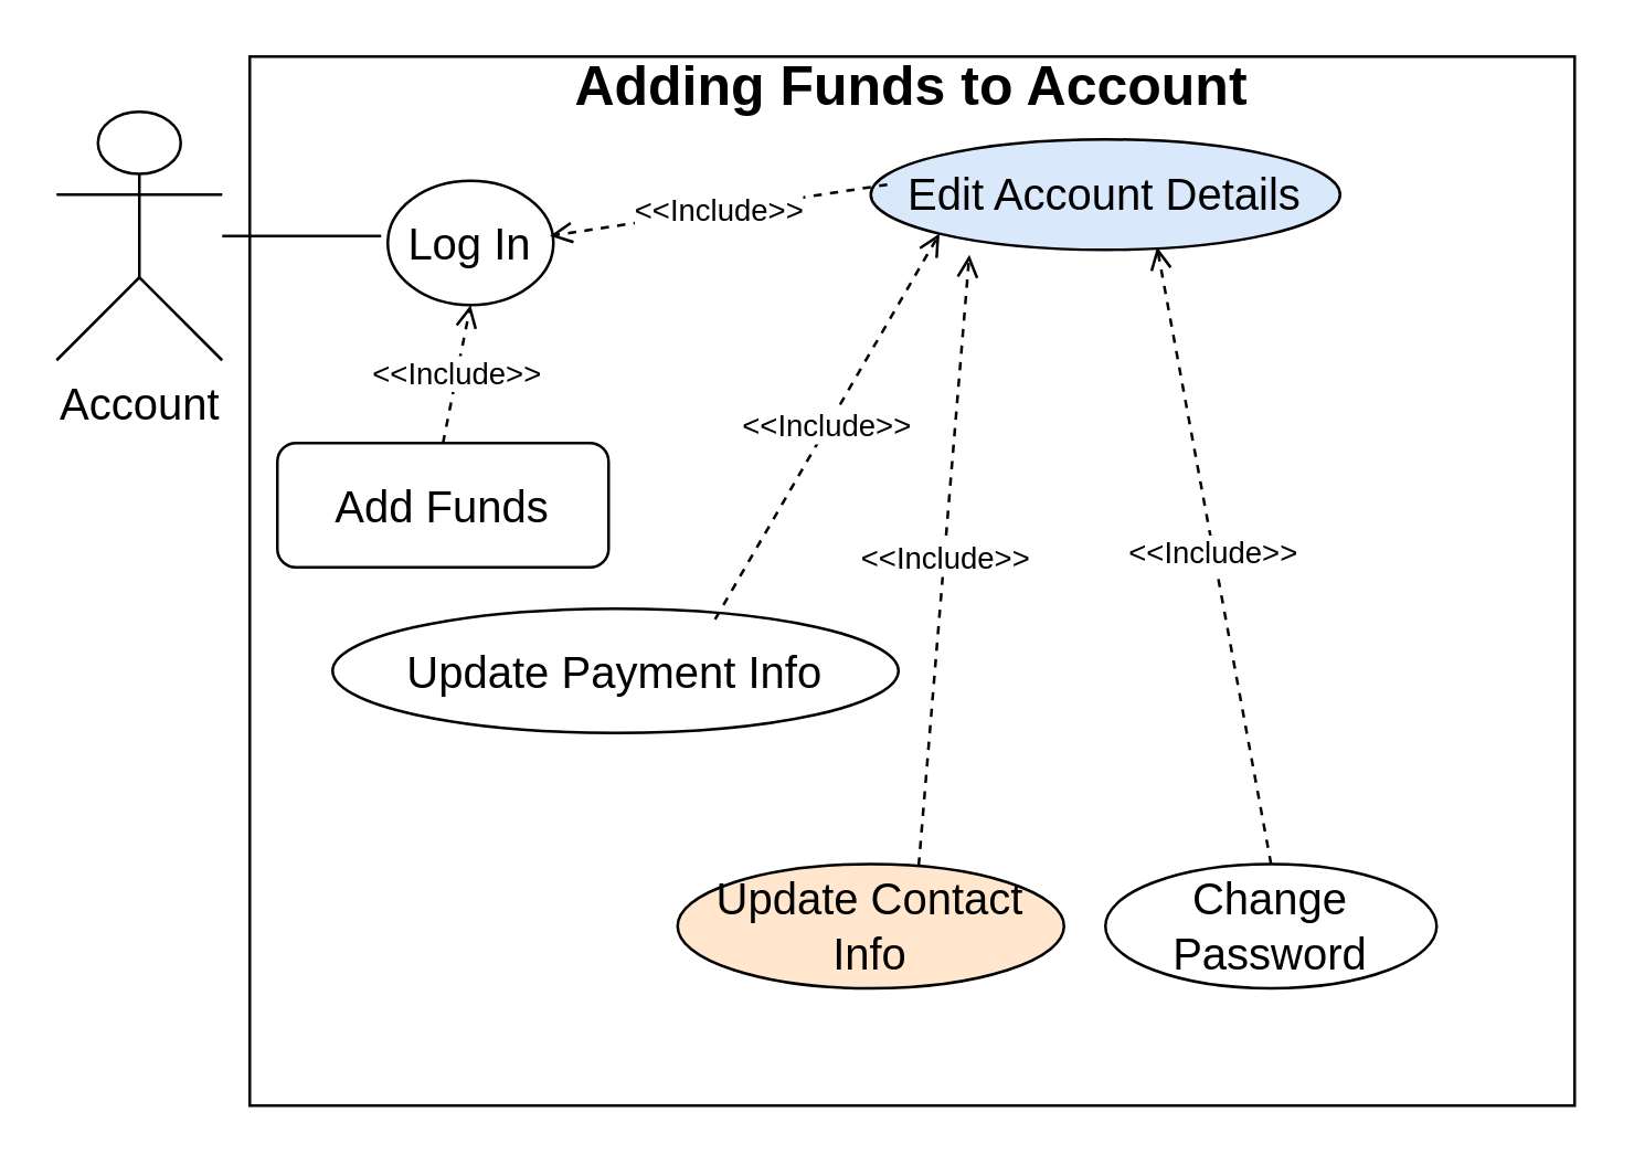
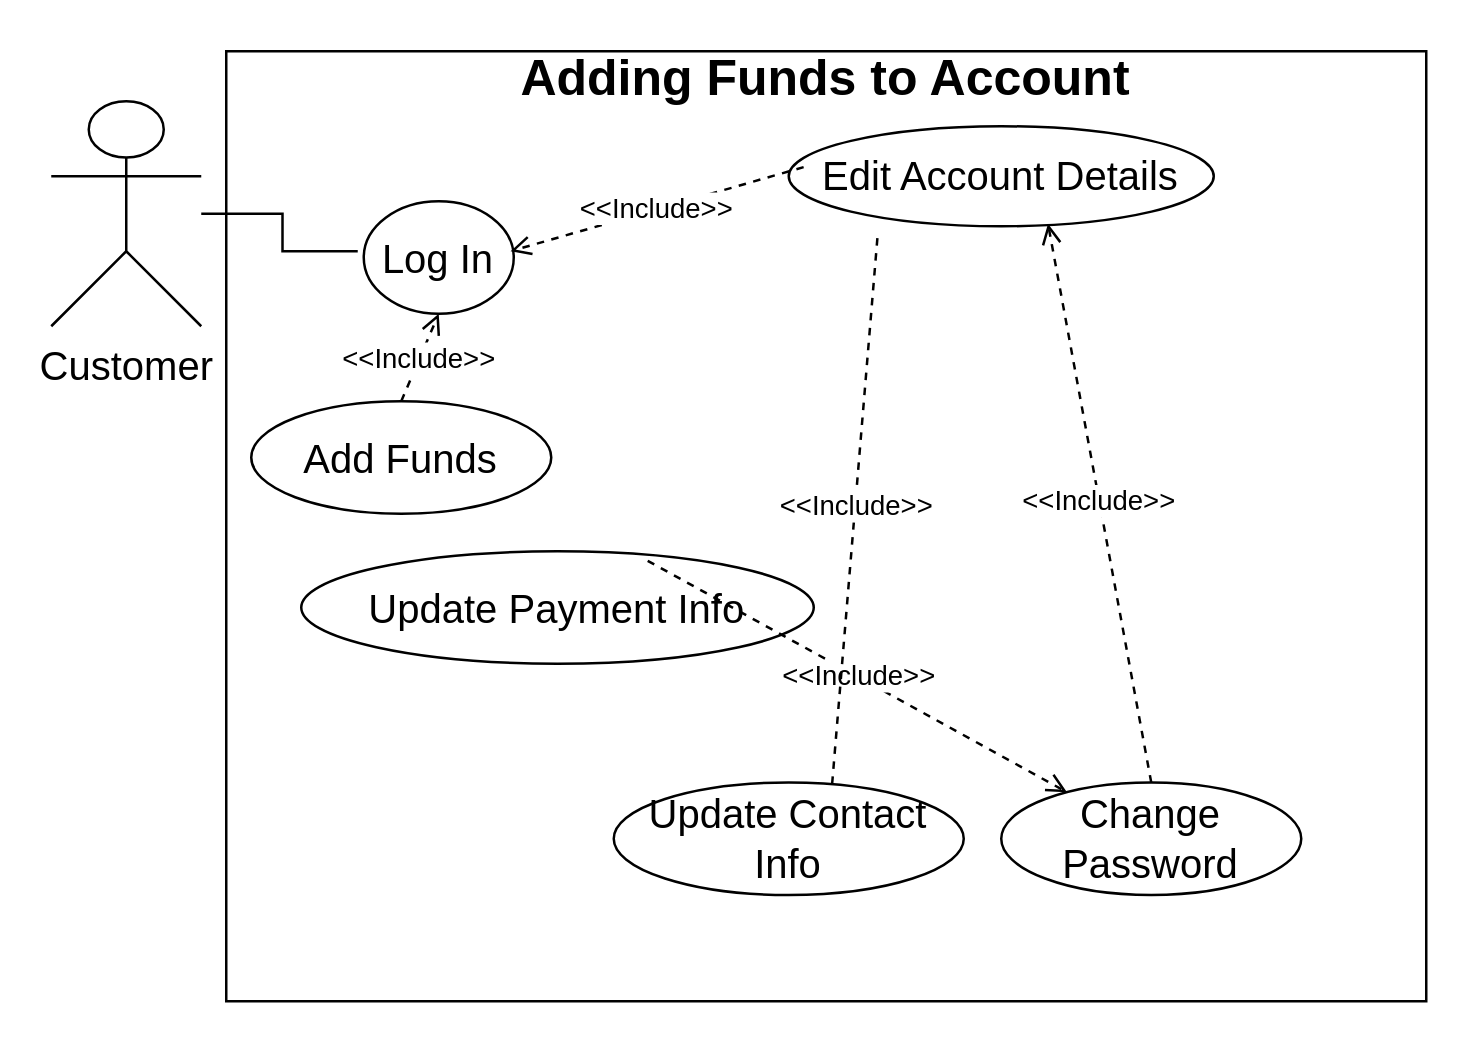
- <mxCell id="10" value="&lt;font style=&quot;font-size: 16px&quot;&gt;Edit Account Details&lt;/font&gt;" style="ellipse;whiteSpace=wrap;html=1;fillColor=#dae8fc;" parent="1" vertex="1"><mxGeometry x="315" y="50" width="170" height="40" as="geometry" /></mxCell>
+ <mxCell id="10" value="&lt;font style=&quot;font-size: 16px&quot;&gt;Edit Account Details&lt;/font&gt;" style="ellipse;whiteSpace=wrap;html=1;" parent="1" vertex="1"><mxGeometry x="315" y="50" width="170" height="40" as="geometry" /></mxCell>
- <mxCell id="6" value="&lt;font style=&quot;font-size: 16px&quot;&gt;Log In&lt;/font&gt;" style="ellipse;whiteSpace=wrap;html=1;" parent="1" vertex="1"><mxGeometry x="140" y="65" width="60" height="45" as="geometry" /></mxCell>
+ <mxCell id="6" value="&lt;font style=&quot;font-size: 16px&quot;&gt;Log In&lt;/font&gt;" style="ellipse;whiteSpace=wrap;html=1;" parent="1" vertex="1"><mxGeometry x="145" y="80" width="60" height="45" as="geometry" /></mxCell>
- <mxCell id="16" value="&amp;lt;&amp;lt;Include&amp;gt;&amp;gt;" style="rounded=0;orthogonalLoop=1;jettySize=auto;html=1;exitX=0.624;exitY=0.011;exitDx=0;exitDy=0;entryX=0.21;entryY=1.046;entryDx=0;entryDy=0;endArrow=open;endFill=0;dashed=1;exitPerimeter=0;entryPerimeter=0;" parent="1" source="15" target="10" edge="1"><mxGeometry relative="1" as="geometry"><mxPoint x="311.4" y="343.825" as="sourcePoint" /><mxPoint x="255.44" y="118.605" as="targetPoint" /></mxGeometry></mxCell>
+ <mxCell id="16" value="&amp;lt;&amp;lt;Include&amp;gt;&amp;gt;" style="rounded=0;orthogonalLoop=1;jettySize=auto;html=1;exitX=0.624;exitY=0.011;exitDx=0;exitDy=0;entryX=0.21;entryY=1.046;entryDx=0;entryDy=0;endArrow=none;endFill=0;dashed=1;exitPerimeter=0;entryPerimeter=0;" parent="1" source="15" target="10" edge="1"><mxGeometry relative="1" as="geometry"><mxPoint x="311.4" y="343.825" as="sourcePoint" /><mxPoint x="255.44" y="118.605" as="targetPoint" /></mxGeometry></mxCell>
- <mxCell id="5" value="&lt;font style=&quot;font-size: 16px&quot;&gt;Account&lt;/font&gt;" style="shape=umlActor;verticalLabelPosition=bottom;verticalAlign=top;html=1;outlineConnect=0;" parent="1" vertex="1"><mxGeometry x="20" y="40" width="60" height="90" as="geometry" /></mxCell>
+ <mxCell id="5" value="&lt;font style=&quot;font-size: 16px&quot;&gt;Customer&lt;/font&gt;" style="shape=umlActor;verticalLabelPosition=bottom;verticalAlign=top;html=1;outlineConnect=0;" parent="1" vertex="1"><mxGeometry x="20" y="40" width="60" height="90" as="geometry" /></mxCell>
- <mxCell id="9" value="&lt;font style=&quot;font-size: 16px&quot;&gt;Add Funds&lt;/font&gt;" style="whiteSpace=wrap;html=1;rounded=1;" parent="1" vertex="1"><mxGeometry x="100" y="160" width="120" height="45" as="geometry" /></mxCell>
+ <mxCell id="9" value="&lt;font style=&quot;font-size: 16px&quot;&gt;Add Funds&lt;/font&gt;" style="ellipse;whiteSpace=wrap;html=1;" parent="1" vertex="1"><mxGeometry x="100" y="160" width="120" height="45" as="geometry" /></mxCell>
- <mxCell id="14" value="&amp;lt;&amp;lt;Include&amp;gt;&amp;gt;" style="rounded=0;orthogonalLoop=1;jettySize=auto;html=1;exitX=0.676;exitY=0.085;exitDx=0;exitDy=0;entryX=0;entryY=1;entryDx=0;entryDy=0;endArrow=open;endFill=0;dashed=1;exitPerimeter=0;" parent="1" source="11" target="10" edge="1"><mxGeometry relative="1" as="geometry"><mxPoint x="270" y="408.4" as="sourcePoint" /><mxPoint x="271.2" y="340" as="targetPoint" /></mxGeometry></mxCell>
+ <mxCell id="14" value="&amp;lt;&amp;lt;Include&amp;gt;&amp;gt;" style="rounded=0;orthogonalLoop=1;jettySize=auto;html=1;exitX=0.676;exitY=0.085;exitDx=0;exitDy=0;endArrow=open;endFill=0;dashed=1;exitPerimeter=0;" parent="1" source="11" target="7" edge="1"><mxGeometry relative="1" as="geometry"><mxPoint x="270" y="408.4" as="sourcePoint" /><mxPoint x="271.2" y="340" as="targetPoint" /></mxGeometry></mxCell>
- <mxCell id="15" value="&lt;font style=&quot;font-size: 16px&quot;&gt;Update Contact Info&lt;/font&gt;" style="ellipse;whiteSpace=wrap;html=1;fillColor=#ffe6cc;" parent="1" vertex="1"><mxGeometry x="245" y="312.5" width="140" height="45" as="geometry" /></mxCell>
+ <mxCell id="15" value="&lt;font style=&quot;font-size: 16px&quot;&gt;Update Contact Info&lt;/font&gt;" style="ellipse;whiteSpace=wrap;html=1;" parent="1" vertex="1"><mxGeometry x="245" y="312.5" width="140" height="45" as="geometry" /></mxCell>
